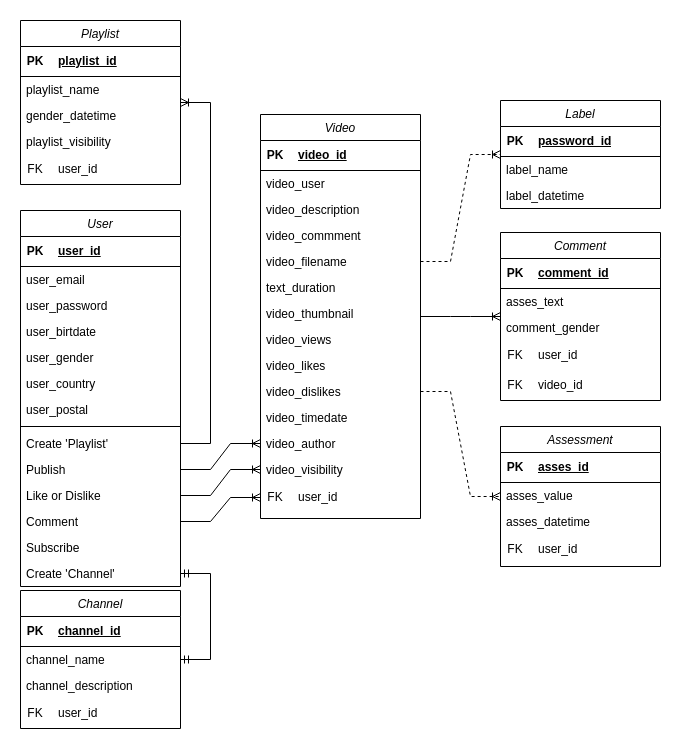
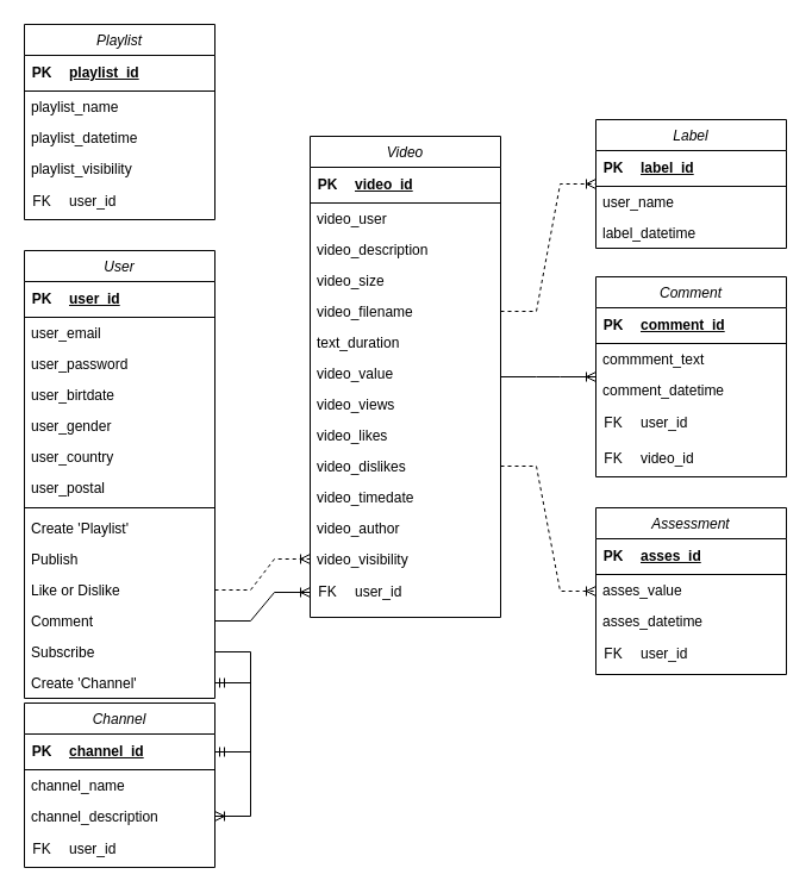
- <mxCell id="76" value="gender_datetime" style="text;align=left;verticalAlign=top;spacingLeft=4;spacingRight=4;overflow=hidden;rotatable=0;points=[[0,0.5],[1,0.5]];portConstraint=eastwest;rounded=0;shadow=0;html=0;labelBackgroundColor=none;" parent="70" vertex="1"><mxGeometry y="82" width="160" height="26" as="geometry" /></mxCell>
+ <mxCell id="76" value="playlist_datetime" style="text;align=left;verticalAlign=top;spacingLeft=4;spacingRight=4;overflow=hidden;rotatable=0;points=[[0,0.5],[1,0.5]];portConstraint=eastwest;rounded=0;shadow=0;html=0;labelBackgroundColor=none;" parent="70" vertex="1"><mxGeometry y="82" width="160" height="26" as="geometry" /></mxCell>
- <mxCell id="56" value="password_id" style="shape=partialRectangle;connectable=0;fillColor=none;top=0;left=0;bottom=0;right=0;align=left;spacingLeft=6;fontStyle=5;overflow=hidden;whiteSpace=wrap;html=1;labelBackgroundColor=none;" parent="54" vertex="1"><mxGeometry x="30" width="130" height="30" as="geometry"><mxRectangle width="130" height="30" as="alternateBounds" /></mxGeometry></mxCell>
+ <mxCell id="56" value="label_id" style="shape=partialRectangle;connectable=0;fillColor=none;top=0;left=0;bottom=0;right=0;align=left;spacingLeft=6;fontStyle=5;overflow=hidden;whiteSpace=wrap;html=1;labelBackgroundColor=none;" parent="54" vertex="1"><mxGeometry x="30" width="130" height="30" as="geometry"><mxRectangle width="130" height="30" as="alternateBounds" /></mxGeometry></mxCell>
- <mxCell id="57" value="label_name" style="text;align=left;verticalAlign=top;spacingLeft=4;spacingRight=4;overflow=hidden;rotatable=0;points=[[0,0.5],[1,0.5]];portConstraint=eastwest;rounded=0;shadow=0;html=0;labelBackgroundColor=none;" parent="52" vertex="1"><mxGeometry y="56" width="160" height="26" as="geometry" /></mxCell>
+ <mxCell id="57" value="user_name" style="text;align=left;verticalAlign=top;spacingLeft=4;spacingRight=4;overflow=hidden;rotatable=0;points=[[0,0.5],[1,0.5]];portConstraint=eastwest;rounded=0;shadow=0;html=0;labelBackgroundColor=none;" parent="52" vertex="1"><mxGeometry y="56" width="160" height="26" as="geometry" /></mxCell>
- <mxCell id="27" value="video_commment" style="text;align=left;verticalAlign=top;spacingLeft=4;spacingRight=4;overflow=hidden;rotatable=0;points=[[0,0.5],[1,0.5]];portConstraint=eastwest;rounded=0;shadow=0;html=0;labelBackgroundColor=none;" parent="20" vertex="1"><mxGeometry y="108" width="160" height="26" as="geometry" /></mxCell>
+ <mxCell id="27" value="video_size" style="text;align=left;verticalAlign=top;spacingLeft=4;spacingRight=4;overflow=hidden;rotatable=0;points=[[0,0.5],[1,0.5]];portConstraint=eastwest;rounded=0;shadow=0;html=0;labelBackgroundColor=none;" parent="20" vertex="1"><mxGeometry y="108" width="160" height="26" as="geometry" /></mxCell>
- <mxCell id="99" value="" style="edgeStyle=entityRelationEdgeStyle;fontSize=12;html=1;endArrow=ERoneToMany;rounded=0;exitX=1;exitY=0.5;exitDx=0;exitDy=0;" edge="1" parent="1" source="14" target="70"><mxGeometry width="100" height="100" relative="1" as="geometry"><mxPoint x="190" y="479" as="sourcePoint" /><mxPoint x="270" y="479" as="targetPoint" /><Array as="points"><mxPoint x="220" y="310" /><mxPoint x="240" y="310" /><mxPoint x="220" y="310" /></Array></mxGeometry></mxCell>
- <mxCell id="87" value="asses_text" style="text;align=left;verticalAlign=top;spacingLeft=4;spacingRight=4;overflow=hidden;rotatable=0;points=[[0,0.5],[1,0.5]];portConstraint=eastwest;labelBackgroundColor=none;" parent="82" vertex="1"><mxGeometry y="56" width="160" height="26" as="geometry" /></mxCell>
+ <mxCell id="87" value="commment_text" style="text;align=left;verticalAlign=top;spacingLeft=4;spacingRight=4;overflow=hidden;rotatable=0;points=[[0,0.5],[1,0.5]];portConstraint=eastwest;labelBackgroundColor=none;" parent="82" vertex="1"><mxGeometry y="56" width="160" height="26" as="geometry" /></mxCell>
- <mxCell id="30" value="video_thumbnail" style="text;align=left;verticalAlign=top;spacingLeft=4;spacingRight=4;overflow=hidden;rotatable=0;points=[[0,0.5],[1,0.5]];portConstraint=eastwest;rounded=0;shadow=0;html=0;labelBackgroundColor=none;" parent="20" vertex="1"><mxGeometry y="186" width="160" height="26" as="geometry" /></mxCell>
+ <mxCell id="30" value="video_value" style="text;align=left;verticalAlign=top;spacingLeft=4;spacingRight=4;overflow=hidden;rotatable=0;points=[[0,0.5],[1,0.5]];portConstraint=eastwest;rounded=0;shadow=0;html=0;labelBackgroundColor=none;" parent="20" vertex="1"><mxGeometry y="186" width="160" height="26" as="geometry" /></mxCell>
- <mxCell id="88" value="comment_gender" style="text;align=left;verticalAlign=top;spacingLeft=4;spacingRight=4;overflow=hidden;rotatable=0;points=[[0,0.5],[1,0.5]];portConstraint=eastwest;rounded=0;shadow=0;html=0;labelBackgroundColor=none;" parent="82" vertex="1"><mxGeometry y="82" width="160" height="26" as="geometry" /></mxCell>
+ <mxCell id="88" value="comment_datetime" style="text;align=left;verticalAlign=top;spacingLeft=4;spacingRight=4;overflow=hidden;rotatable=0;points=[[0,0.5],[1,0.5]];portConstraint=eastwest;rounded=0;shadow=0;html=0;labelBackgroundColor=none;" parent="82" vertex="1"><mxGeometry y="82" width="160" height="26" as="geometry" /></mxCell>
- <mxCell id="97" value="" style="edgeStyle=entityRelationEdgeStyle;fontSize=12;html=1;endArrow=ERoneToMany;rounded=0;exitX=1;exitY=0.5;exitDx=0;exitDy=0;entryX=0;entryY=0.5;entryDx=0;entryDy=0;" edge="1" parent="1" source="15" target="35"><mxGeometry width="100" height="100" relative="1" as="geometry"><mxPoint x="340" y="450" as="sourcePoint" /><mxPoint x="440" y="350" as="targetPoint" /></mxGeometry></mxCell>
- <mxCell id="98" value="" style="edgeStyle=entityRelationEdgeStyle;fontSize=12;html=1;endArrow=ERoneToMany;rounded=0;exitX=1;exitY=0.5;exitDx=0;exitDy=0;entryX=0;entryY=0.5;entryDx=0;entryDy=0;" edge="1" parent="1" source="16" target="36"><mxGeometry width="100" height="100" relative="1" as="geometry"><mxPoint x="190" y="445" as="sourcePoint" /><mxPoint x="270" y="325" as="targetPoint" /></mxGeometry></mxCell>
+ <mxCell id="98" value="" style="edgeStyle=entityRelationEdgeStyle;fontSize=12;html=1;endArrow=ERoneToMany;rounded=0;exitX=1;exitY=0.5;exitDx=0;exitDy=0;entryX=0;entryY=0.5;entryDx=0;entryDy=0;dashed=1;" edge="1" parent="1" source="16" target="36"><mxGeometry width="100" height="100" relative="1" as="geometry"><mxPoint x="190" y="445" as="sourcePoint" /><mxPoint x="270" y="325" as="targetPoint" /></mxGeometry></mxCell>
- <mxCell id="96" value="" style="edgeStyle=entityRelationEdgeStyle;fontSize=12;html=1;endArrow=ERmandOne;startArrow=ERmandOne;rounded=0;" edge="1" parent="1" source="19" target="41"><mxGeometry width="100" height="100" relative="1" as="geometry"><mxPoint x="330" y="450" as="sourcePoint" /><mxPoint x="430" y="350" as="targetPoint" /></mxGeometry></mxCell>
+ <mxCell id="96" value="" style="edgeStyle=entityRelationEdgeStyle;fontSize=12;html=1;endArrow=ERmandOne;startArrow=ERmandOne;rounded=0;" edge="1" parent="1" source="19" target="45"><mxGeometry width="100" height="100" relative="1" as="geometry"><mxPoint x="330" y="450" as="sourcePoint" /><mxPoint x="430" y="350" as="targetPoint" /></mxGeometry></mxCell>
+ <mxCell id="100" value="" style="edgeStyle=entityRelationEdgeStyle;fontSize=12;html=1;endArrow=ERoneToMany;rounded=0;entryX=1;entryY=0.5;entryDx=0;entryDy=0;" edge="1" parent="1" source="18" target="47"><mxGeometry width="100" height="100" relative="1" as="geometry"><mxPoint x="340" y="450" as="sourcePoint" /><mxPoint x="440" y="350" as="targetPoint" /></mxGeometry></mxCell>
